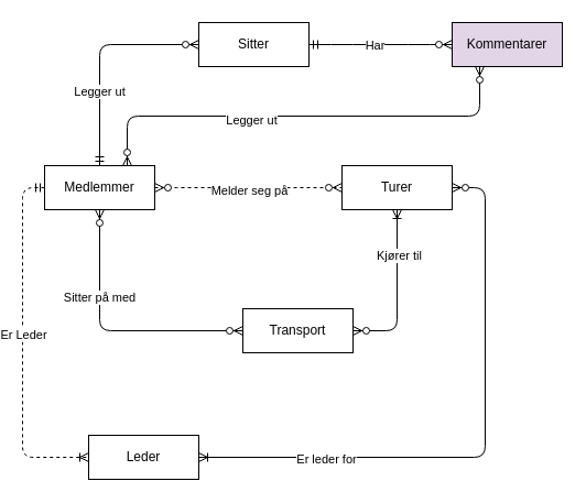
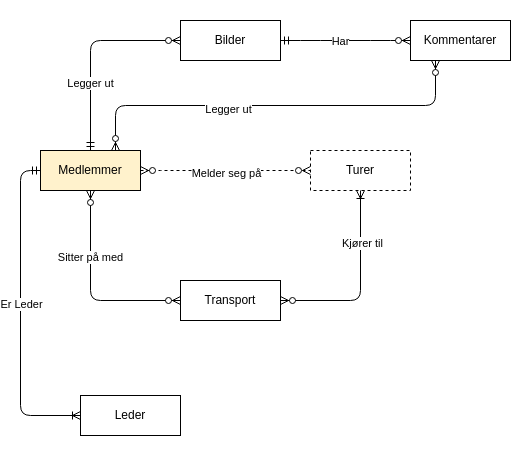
- <mxCell id="5" value="Sitter" style="whiteSpace=wrap;html=1;align=center;" vertex="1" parent="1"><mxGeometry x="180" y="20" width="100" height="40" as="geometry" /></mxCell>
+ <mxCell id="5" value="Bilder" style="whiteSpace=wrap;html=1;align=center;" vertex="1" parent="1"><mxGeometry x="180" y="20" width="100" height="40" as="geometry" /></mxCell>
- <mxCell id="6" value="Kommentarer" style="whiteSpace=wrap;html=1;align=center;fillColor=#e1d5e7;" vertex="1" parent="1"><mxGeometry x="410" y="20" width="100" height="40" as="geometry" /></mxCell>
+ <mxCell id="6" value="Kommentarer" style="whiteSpace=wrap;html=1;align=center;" vertex="1" parent="1"><mxGeometry x="410" y="20" width="100" height="40" as="geometry" /></mxCell>
- <mxCell id="2" value="Medlemmer" style="whiteSpace=wrap;html=1;align=center;" vertex="1" parent="1"><mxGeometry x="40" y="150" width="100" height="40" as="geometry" /></mxCell>
+ <mxCell id="2" value="Medlemmer" style="whiteSpace=wrap;html=1;align=center;fillColor=#fff2cc;" vertex="1" parent="1"><mxGeometry x="40" y="150" width="100" height="40" as="geometry" /></mxCell>
- <mxCell id="3" value="Turer" style="whiteSpace=wrap;html=1;align=center;" vertex="1" parent="1"><mxGeometry x="310" y="150" width="100" height="40" as="geometry" /></mxCell>
+ <mxCell id="3" value="Turer" style="whiteSpace=wrap;html=1;align=center;dashed=1;" vertex="1" parent="1"><mxGeometry x="310" y="150" width="100" height="40" as="geometry" /></mxCell>
- <mxCell id="4" value="Transport" style="whiteSpace=wrap;html=1;align=center;" vertex="1" parent="1"><mxGeometry x="220" y="280" width="100" height="40" as="geometry" /></mxCell>
+ <mxCell id="4" value="Transport" style="whiteSpace=wrap;html=1;align=center;" vertex="1" parent="1"><mxGeometry x="180" y="280" width="100" height="40" as="geometry" /></mxCell>
- <mxCell id="18" value="" style="edgeStyle=elbowEdgeStyle;fontSize=12;html=1;endArrow=ERoneToMany;startArrow=ERmandOne;entryX=0;entryY=0.5;entryDx=0;entryDy=0;exitX=0;exitY=0.5;exitDx=0;exitDy=0;dashed=1;" edge="1" parent="1" source="2" target="17"><mxGeometry width="100" height="100" relative="1" as="geometry"><mxPoint x="-40" y="390" as="sourcePoint" /><mxPoint x="60" y="290" as="targetPoint" /><Array as="points"><mxPoint x="20" y="300" /></Array></mxGeometry></mxCell>
+ <mxCell id="18" value="" style="edgeStyle=elbowEdgeStyle;fontSize=12;html=1;endArrow=ERoneToMany;startArrow=ERmandOne;entryX=0;entryY=0.5;entryDx=0;entryDy=0;exitX=0;exitY=0.5;exitDx=0;exitDy=0;" edge="1" parent="1" source="2" target="17"><mxGeometry width="100" height="100" relative="1" as="geometry"><mxPoint x="-40" y="390" as="sourcePoint" /><mxPoint x="60" y="290" as="targetPoint" /><Array as="points"><mxPoint x="20" y="300" /></Array></mxGeometry></mxCell>
- <mxCell id="20" value="" style="edgeStyle=elbowEdgeStyle;fontSize=12;html=1;endArrow=ERoneToMany;startArrow=ERzeroToMany;entryX=1;entryY=0.5;entryDx=0;entryDy=0;exitX=1;exitY=0.5;exitDx=0;exitDy=0;" edge="1" parent="1" source="3" target="17"><mxGeometry width="100" height="100" relative="1" as="geometry"><mxPoint x="300" y="340" as="sourcePoint" /><mxPoint x="400" y="240" as="targetPoint" /><Array as="points"><mxPoint x="440" y="300" /></Array></mxGeometry></mxCell>
- <mxCell id="21" value="Er leder for" style="edgeLabel;html=1;align=center;verticalAlign=middle;resizable=0;points=[];" vertex="1" connectable="0" parent="20"><mxGeometry x="0.571" y="1" relative="1" as="geometry"><mxPoint as="offset" /></mxGeometry></mxCell>
